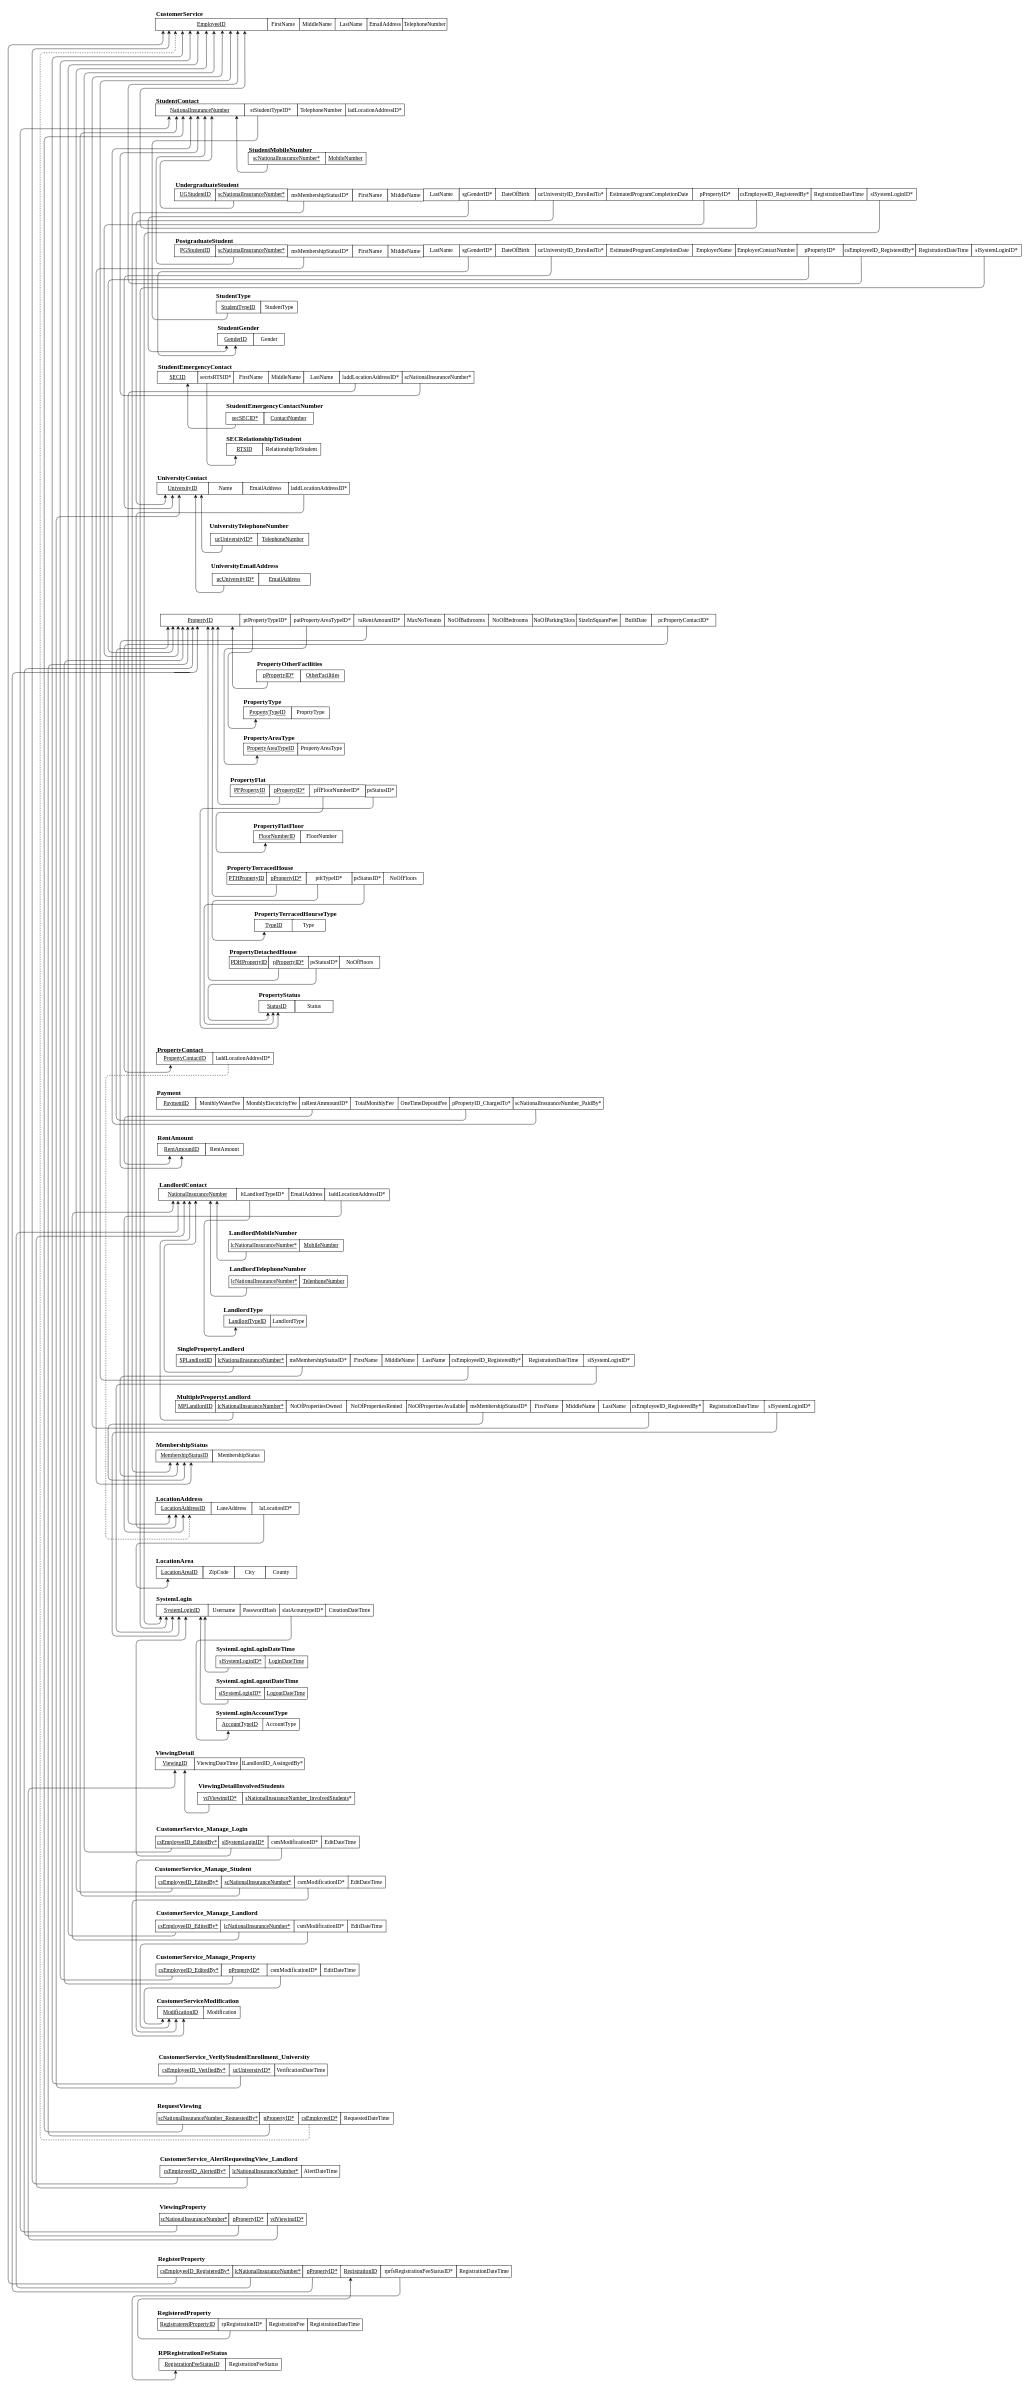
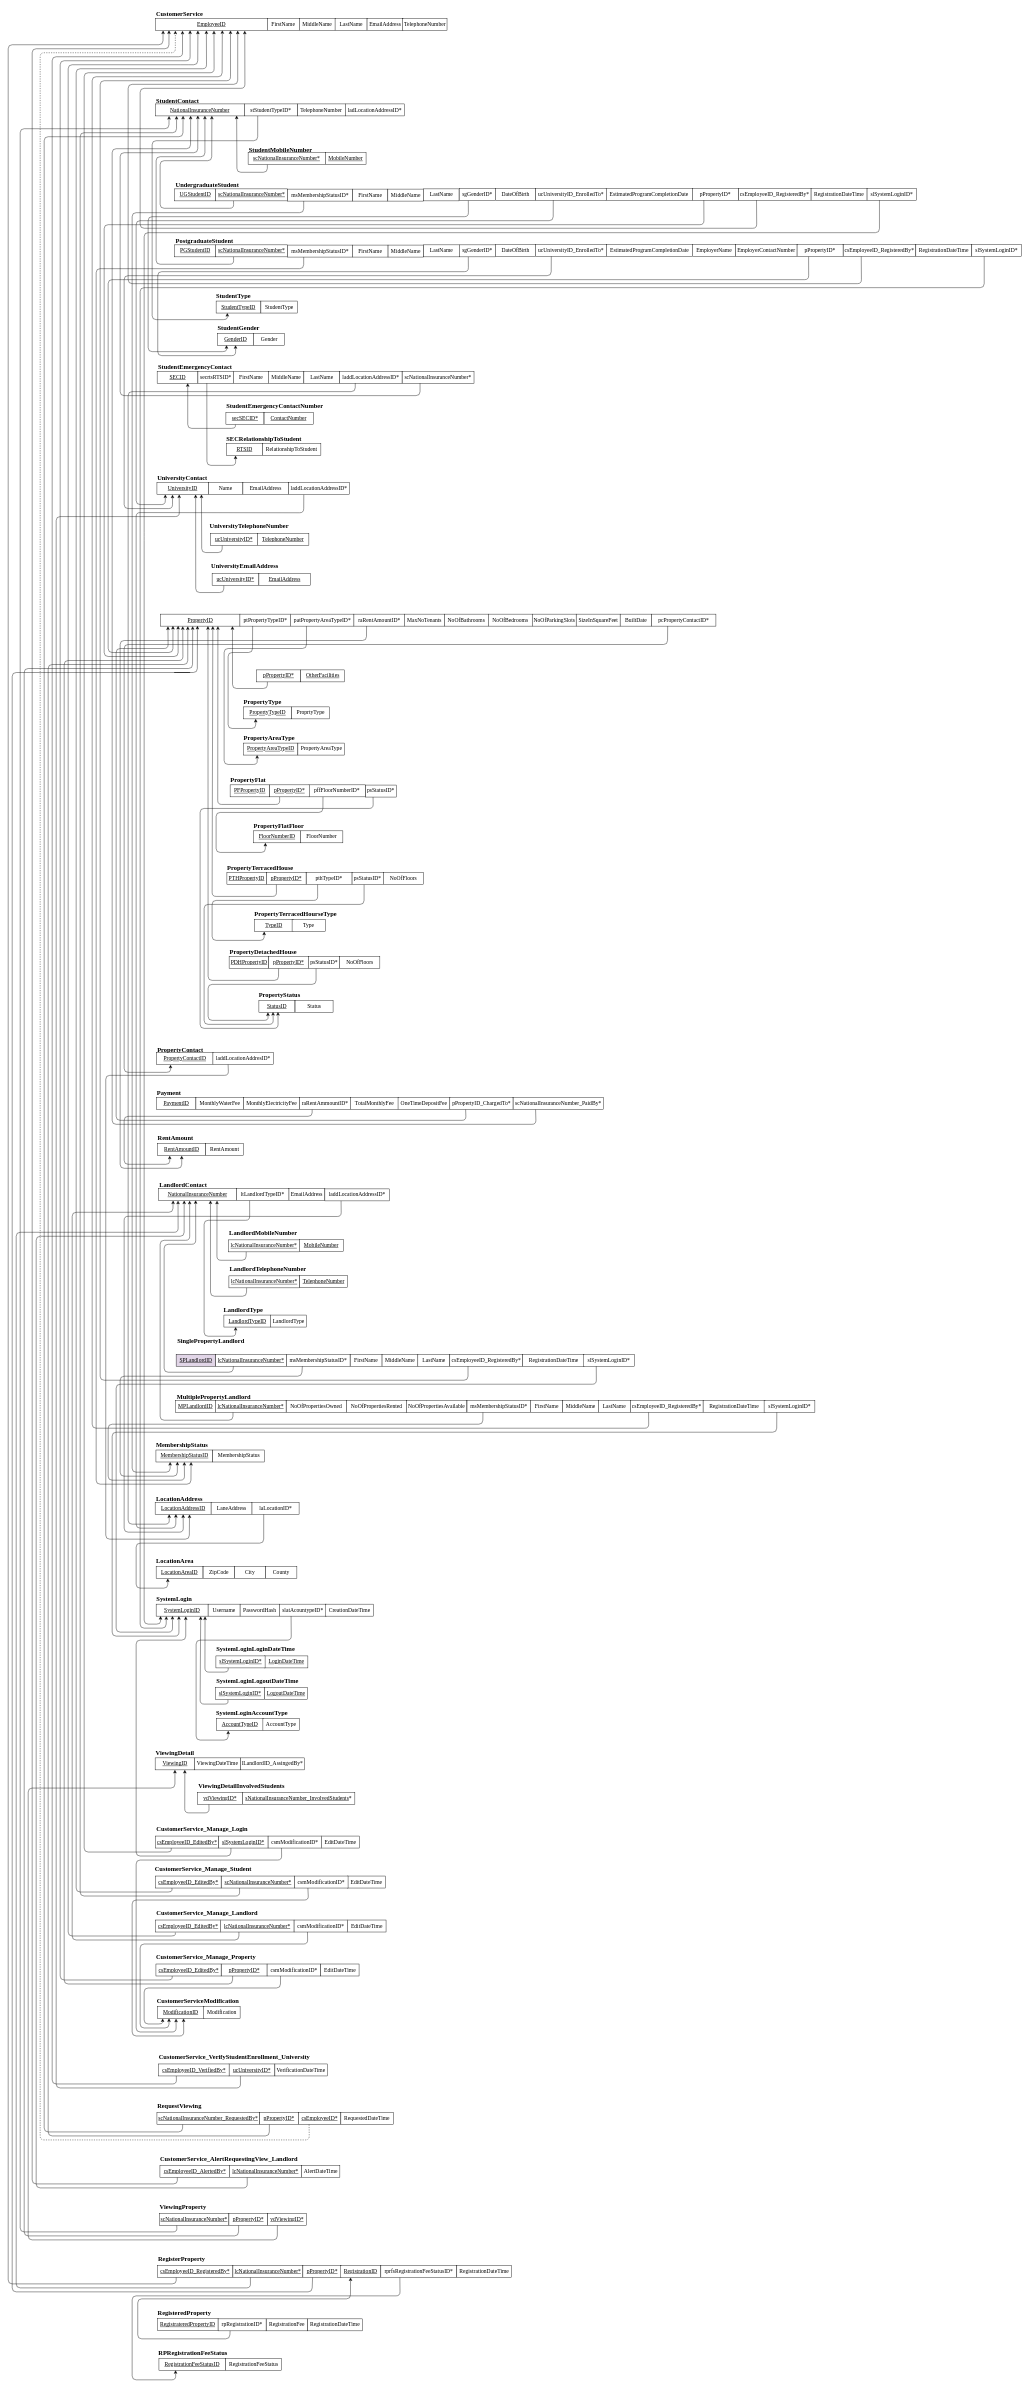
- <mxCell id="243" value="" style="endArrow=none;html=1;entryX=0.25;entryY=1;entryDx=0;entryDy=0;exitX=0.25;exitY=1;exitDx=0;exitDy=0;" parent="1" source="6" target="124" edge="1"><mxGeometry width="50" height="50" relative="1" as="geometry"><mxPoint x="476.5" y="680.5" as="sourcePoint" /><mxPoint x="536.5" y="760.5" as="targetPoint" /><Array as="points"><mxPoint x="644" y="350.5" /><mxPoint x="380" y="350.5" /><mxPoint x="380" y="798" /><mxPoint x="568" y="798" /></Array></mxGeometry></mxCell>
+ <mxCell id="243" value="" style="endArrow=classic;html=1;entryX=0.25;entryY=1;entryDx=0;entryDy=0;exitX=0.25;exitY=1;exitDx=0;exitDy=0;" parent="1" source="6" target="124" edge="1"><mxGeometry width="50" height="50" relative="1" as="geometry"><mxPoint x="476.5" y="680.5" as="sourcePoint" /><mxPoint x="536.5" y="760.5" as="targetPoint" /><Array as="points"><mxPoint x="644" y="350.5" /><mxPoint x="380" y="350.5" /><mxPoint x="380" y="798" /><mxPoint x="568" y="798" /></Array></mxGeometry></mxCell>
- <mxCell id="225" value="&lt;font style=&quot;font-size: 16px&quot; face=&quot;Times New Roman&quot;&gt;PropertyOtherFacilities&lt;/font&gt;" style="text;html=1;resizable=0;points=[];autosize=1;align=left;verticalAlign=top;spacingTop=-4;fontSize=16;fontStyle=1" parent="1" vertex="1"><mxGeometry x="640.5" y="1646" width="170" height="20" as="geometry" /></mxCell>
- <mxCell id="346" value="" style="endArrow=classic;html=1;exitX=0.25;exitY=1;exitDx=0;exitDy=0;entryX=0.614;entryY=1.015;entryDx=0;entryDy=0;entryPerimeter=0;dashed=1;" parent="1" source="26" target="8" edge="1"><mxGeometry width="50" height="50" relative="1" as="geometry"><mxPoint x="384" y="2718" as="sourcePoint" /><mxPoint x="264" y="3798" as="targetPoint" /><Array as="points"><mxPoint x="571" y="2688" /><mxPoint x="264" y="2688" /><mxPoint x="264" y="3848" /><mxPoint x="473" y="3848" /></Array></mxGeometry></mxCell>
+ <mxCell id="346" value="" style="endArrow=classic;html=1;exitX=0.25;exitY=1;exitDx=0;exitDy=0;entryX=0.614;entryY=1.015;entryDx=0;entryDy=0;entryPerimeter=0;" parent="1" source="26" target="8" edge="1"><mxGeometry width="50" height="50" relative="1" as="geometry"><mxPoint x="384" y="2718" as="sourcePoint" /><mxPoint x="264" y="3798" as="targetPoint" /><Array as="points"><mxPoint x="571" y="2688" /><mxPoint x="264" y="2688" /><mxPoint x="264" y="3848" /><mxPoint x="473" y="3848" /></Array></mxGeometry></mxCell>
- <mxCell id="107" value="&lt;font face=&quot;Times New Roman&quot;&gt;SinglePropertyLandlord&lt;/font&gt;" style="text;html=1;resizable=0;points=[];autosize=1;align=left;verticalAlign=top;spacingTop=-4;fontSize=16;fontStyle=1" parent="1" vertex="1"><mxGeometry x="441" y="3360.5" width="170" height="20" as="geometry" /></mxCell>
+ <mxCell id="107" value="&lt;font face=&quot;Times New Roman&quot;&gt;SinglePropertyLandlord&lt;/font&gt;" style="text;html=1;resizable=0;points=[];autosize=1;align=left;verticalAlign=top;spacingTop=-4;fontSize=16;fontStyle=1" parent="1" vertex="1"><mxGeometry x="441" y="3340.5" width="170" height="20" as="geometry" /></mxCell>
- <mxCell id="112" value="&lt;u&gt;SPLandlordID&lt;/u&gt;" style="rounded=0;whiteSpace=wrap;html=1;fontSize=14;fontFamily=Times New Roman;" parent="1" vertex="1"><mxGeometry x="440" y="3385.5" width="99" height="30" as="geometry" /></mxCell>
+ <mxCell id="112" value="&lt;u&gt;SPLandlordID&lt;/u&gt;" style="rounded=0;whiteSpace=wrap;html=1;fontSize=14;fontFamily=Times New Roman;fillColor=#e1d5e7;" parent="1" vertex="1"><mxGeometry x="440" y="3385.5" width="99" height="30" as="geometry" /></mxCell>
